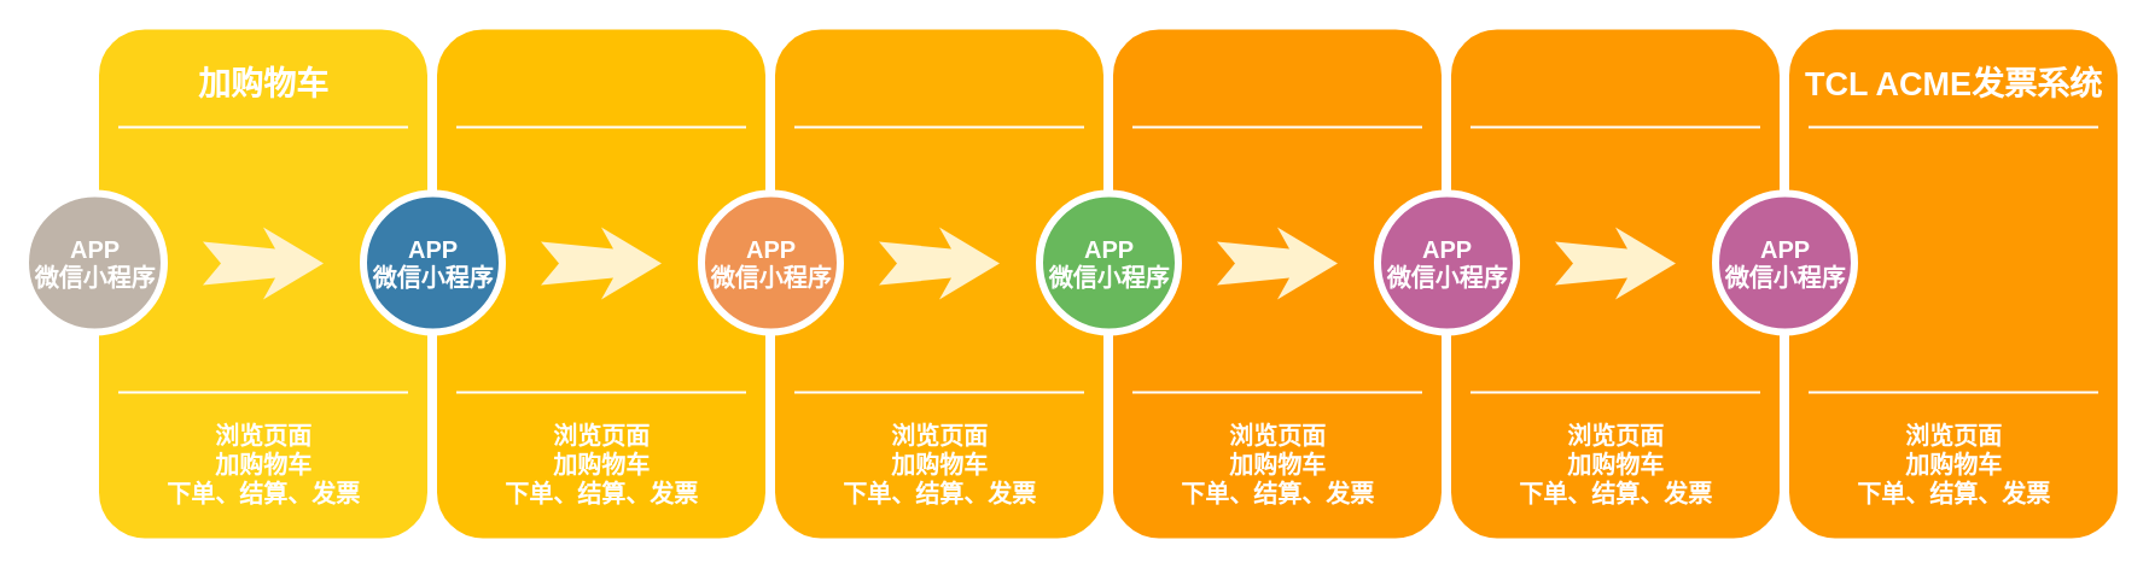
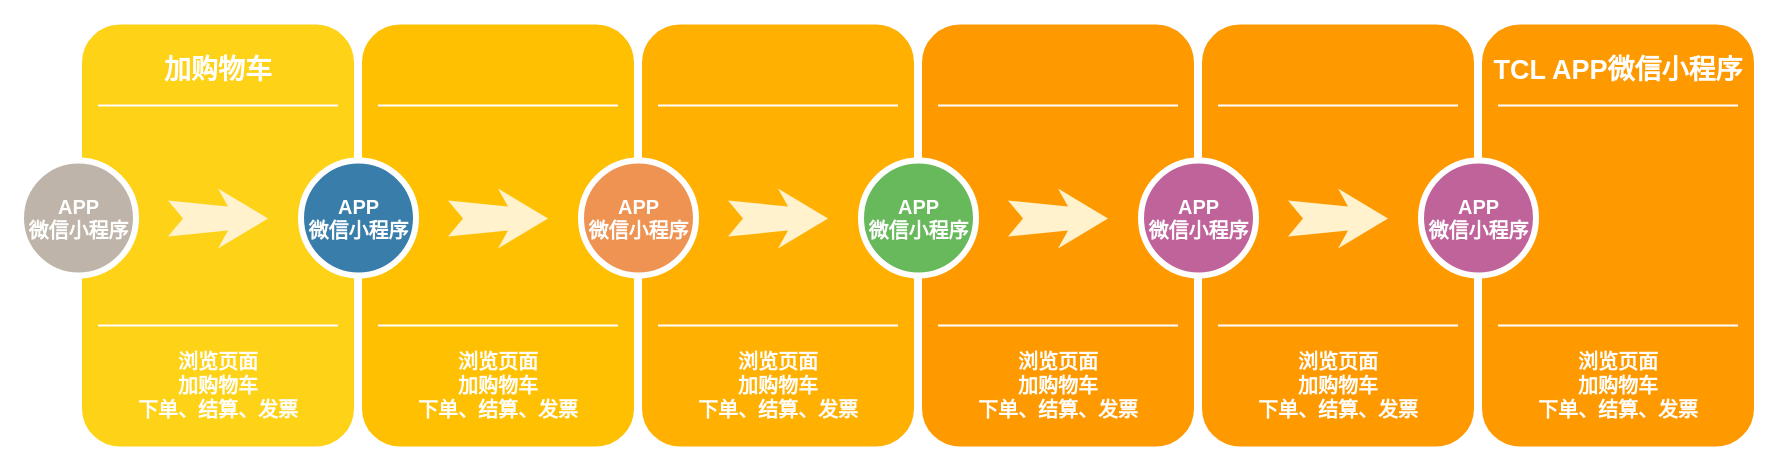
- <mxCell id="34" value="TCL ACME发票系统" style="text;html=1;strokeColor=none;fillColor=none;align=center;verticalAlign=middle;whiteSpace=wrap;rounded=0;shadow=0;fontSize=27;fontColor=#FFFFFF;fontStyle=1" parent="1" vertex="1"><mxGeometry x="1477.5" y="40" width="280" height="60" as="geometry" /></mxCell>
+ <mxCell id="34" value="TCL APP微信小程序" style="text;html=1;strokeColor=none;fillColor=none;align=center;verticalAlign=middle;whiteSpace=wrap;rounded=0;shadow=0;fontSize=27;fontColor=#FFFFFF;fontStyle=1" parent="1" vertex="1"><mxGeometry x="1477.5" y="40" width="280" height="60" as="geometry" /></mxCell>
